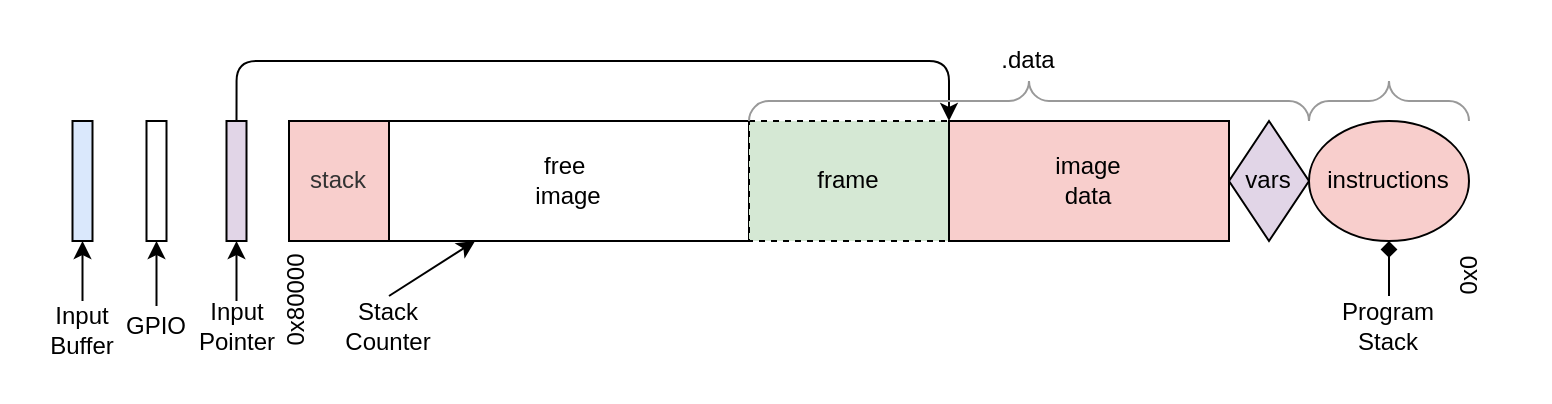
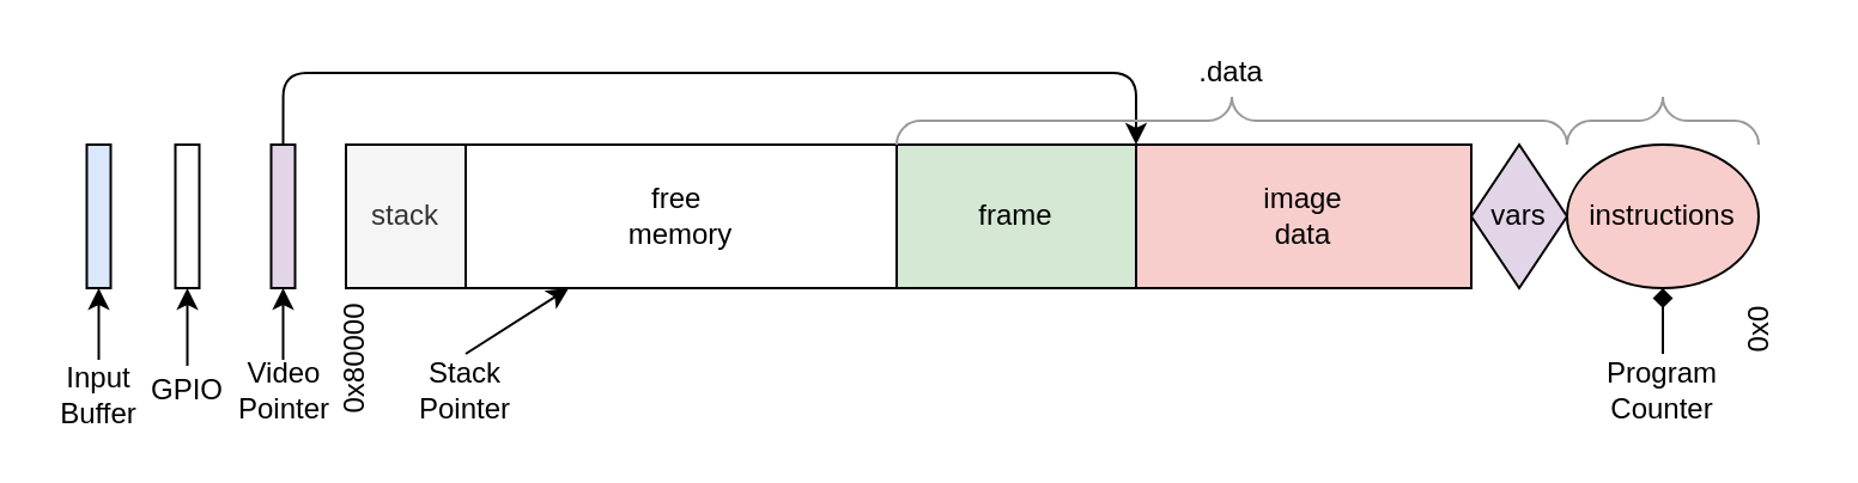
- <mxCell id="9" value="stack" style="rounded=0;whiteSpace=wrap;html=1;fillColor=#f8cecc;fontColor=#333333;" parent="1" vertex="1"><mxGeometry x="144" y="60" width="50" height="60" as="geometry" /></mxCell>
+ <mxCell id="9" value="stack" style="rounded=0;whiteSpace=wrap;html=1;fillColor=#f5f5f5;fontColor=#333333;" parent="1" vertex="1"><mxGeometry x="144" y="60" width="50" height="60" as="geometry" /></mxCell>
- <mxCell id="2" value="free&amp;nbsp;&lt;br&gt;image" style="rounded=0;whiteSpace=wrap;html=1;fillColor=none;" parent="1" vertex="1"><mxGeometry x="194" y="60" width="180" height="60" as="geometry" /></mxCell>
+ <mxCell id="2" value="free&amp;nbsp;&lt;br&gt;memory" style="rounded=0;whiteSpace=wrap;html=1;fillColor=none;" parent="1" vertex="1"><mxGeometry x="194" y="60" width="180" height="60" as="geometry" /></mxCell>
- <mxCell id="8" value="frame" style="rounded=0;whiteSpace=wrap;html=1;fillColor=#d5e8d4;dashed=1;" parent="1" vertex="1"><mxGeometry x="374" y="60" width="100" height="60" as="geometry" /></mxCell>
+ <mxCell id="8" value="frame" style="rounded=0;whiteSpace=wrap;html=1;fillColor=#d5e8d4;" parent="1" vertex="1"><mxGeometry x="374" y="60" width="100" height="60" as="geometry" /></mxCell>
- <mxCell id="15" value="Input&lt;br&gt;Pointer" style="text;html=1;strokeColor=none;fillColor=none;align=center;verticalAlign=middle;whiteSpace=wrap;rounded=0;" parent="1" vertex="1"><mxGeometry x="96.5" y="150" width="42.5" height="25" as="geometry" /></mxCell>
+ <mxCell id="15" value="Video&lt;br&gt;Pointer" style="text;html=1;strokeColor=none;fillColor=none;align=center;verticalAlign=middle;whiteSpace=wrap;rounded=0;" parent="1" vertex="1"><mxGeometry x="96.5" y="150" width="42.5" height="25" as="geometry" /></mxCell>
- <mxCell id="11" value="Stack&lt;br&gt;Counter" style="text;html=1;strokeColor=none;fillColor=none;align=center;verticalAlign=middle;whiteSpace=wrap;rounded=0;" parent="1" vertex="1"><mxGeometry x="174" y="147.5" width="40" height="30" as="geometry" /></mxCell>
+ <mxCell id="11" value="Stack&lt;br&gt;Pointer" style="text;html=1;strokeColor=none;fillColor=none;align=center;verticalAlign=middle;whiteSpace=wrap;rounded=0;" parent="1" vertex="1"><mxGeometry x="174" y="147.5" width="40" height="30" as="geometry" /></mxCell>
- <mxCell id="13" value="Program&lt;br&gt;Stack" style="text;html=1;strokeColor=none;fillColor=none;align=center;verticalAlign=middle;whiteSpace=wrap;rounded=0;" parent="1" vertex="1"><mxGeometry x="674" y="147.5" width="40" height="30" as="geometry" /></mxCell>
+ <mxCell id="13" value="Program&lt;br&gt;Counter" style="text;html=1;strokeColor=none;fillColor=none;align=center;verticalAlign=middle;whiteSpace=wrap;rounded=0;" parent="1" vertex="1"><mxGeometry x="674" y="147.5" width="40" height="30" as="geometry" /></mxCell>
